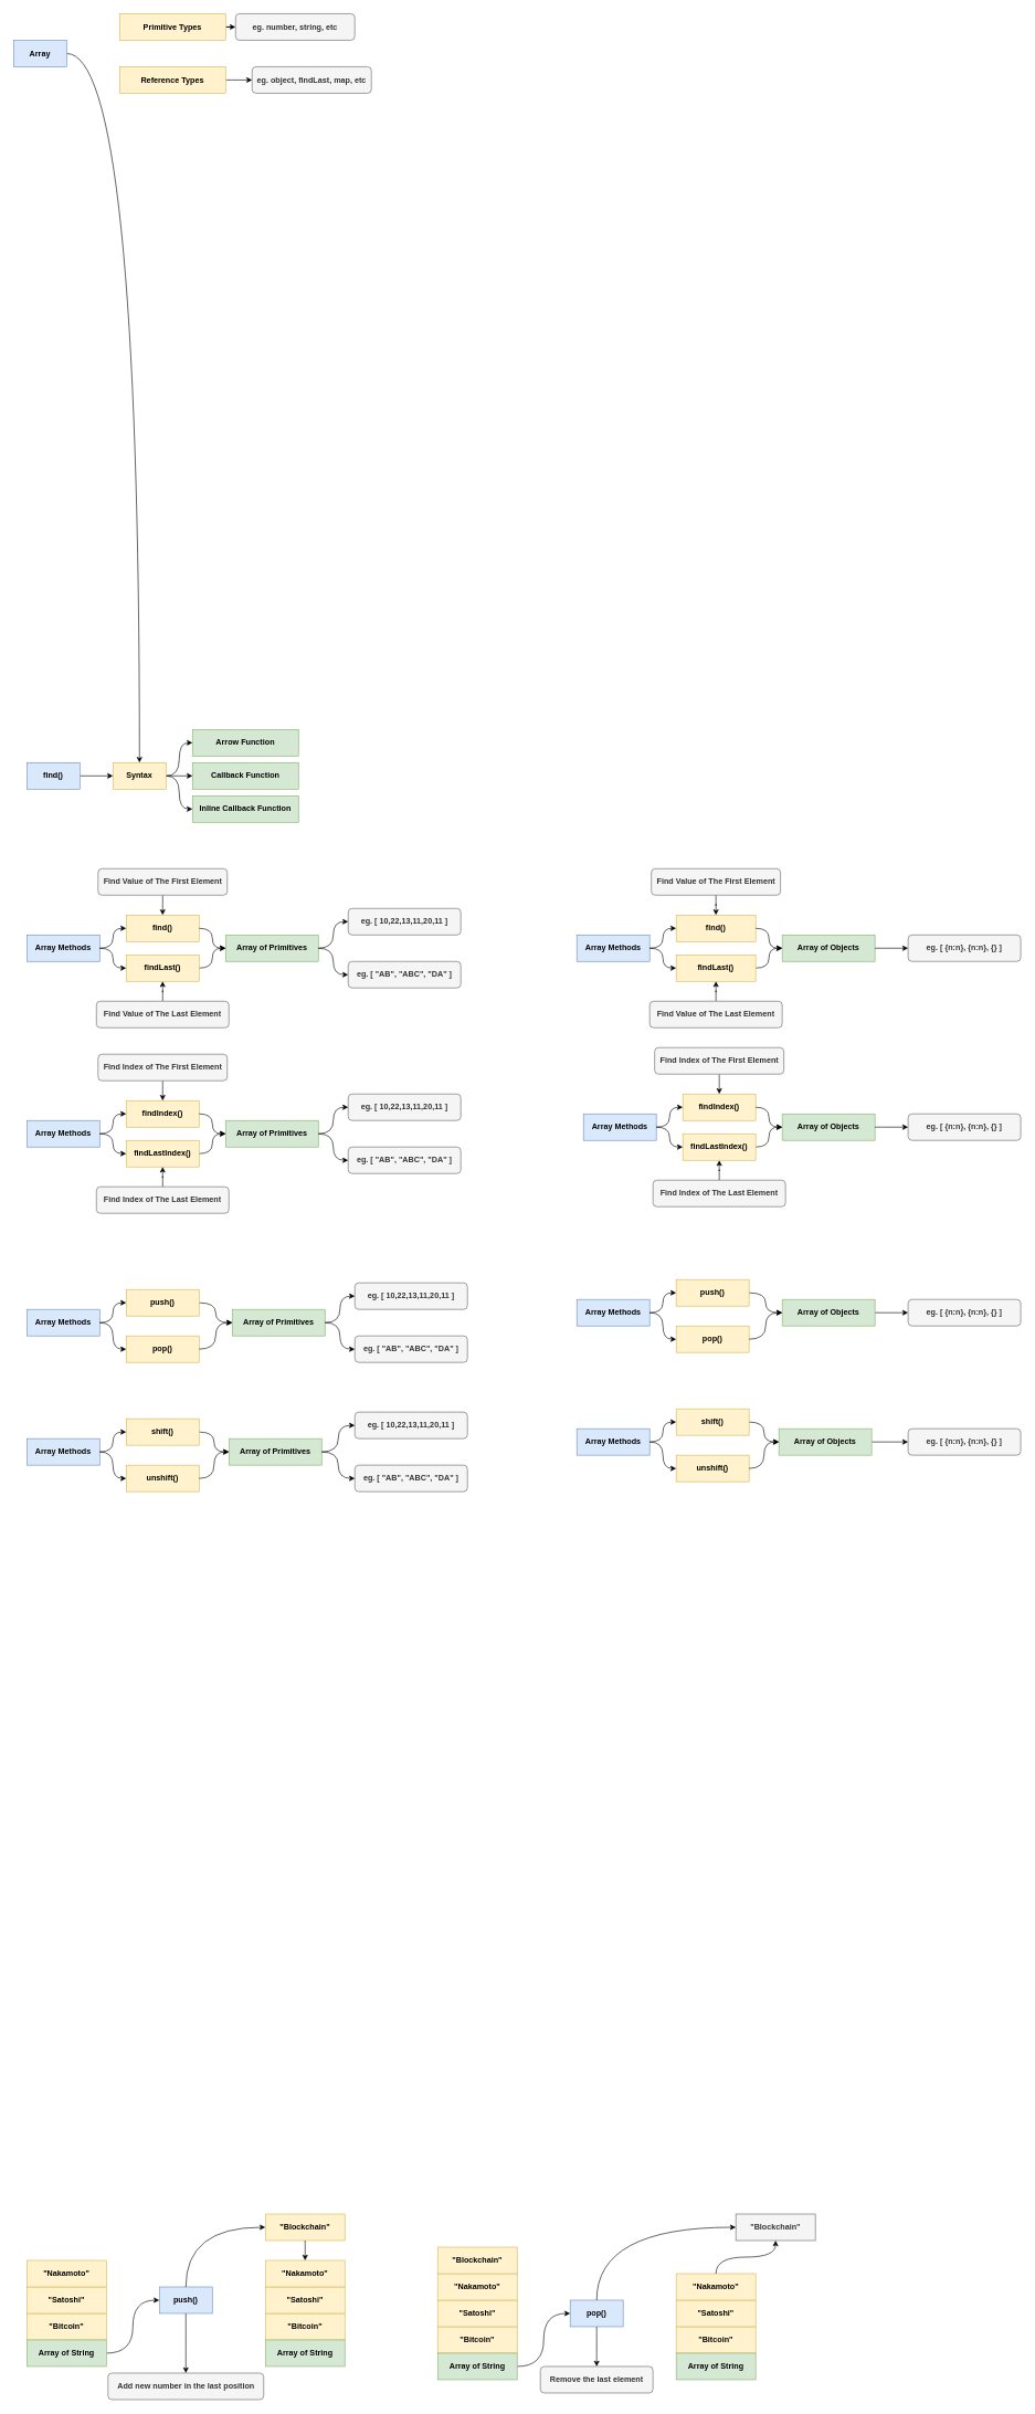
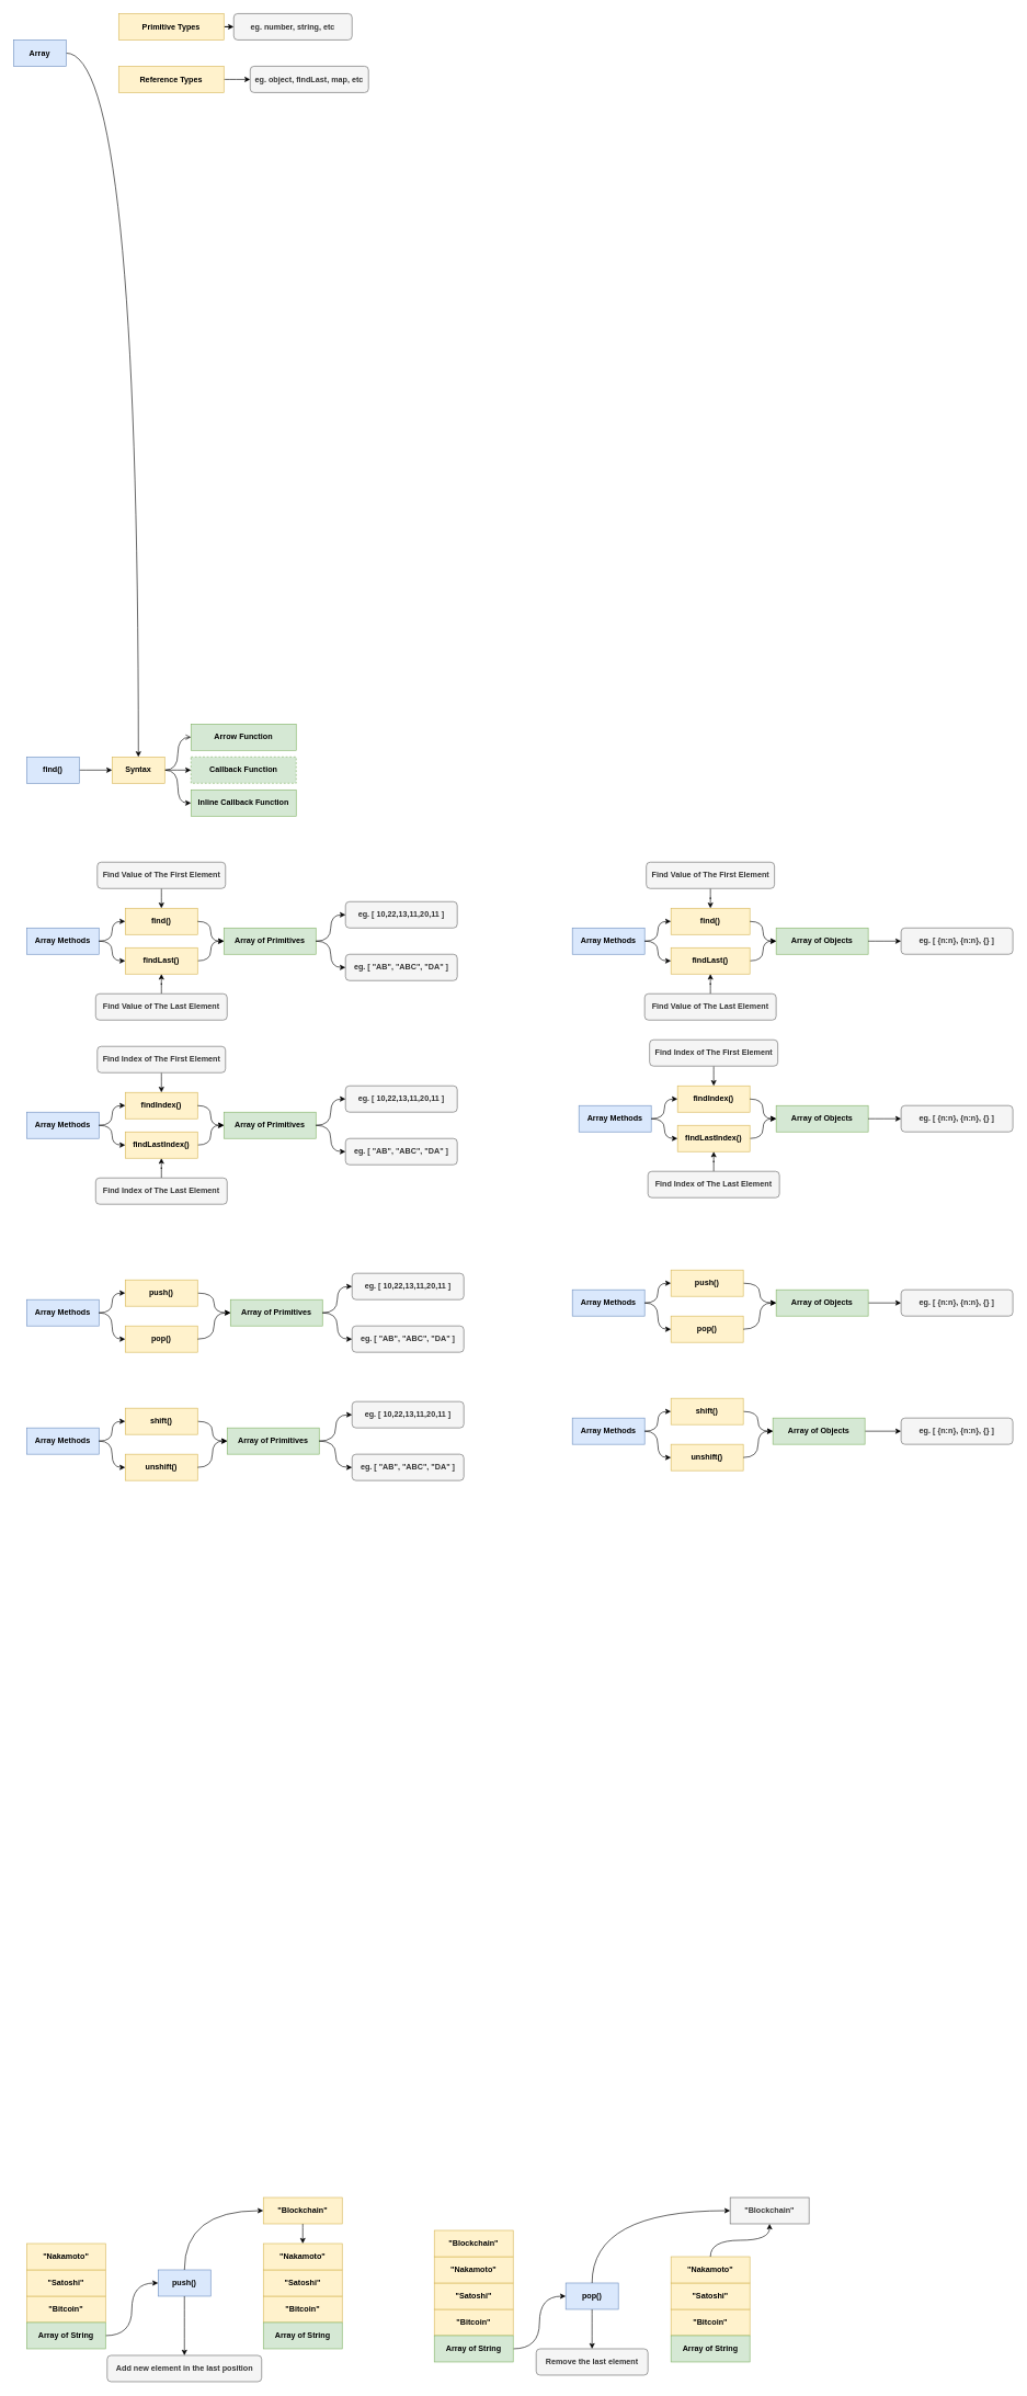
- <mxCell id="7" style="edgeStyle=orthogonalEdgeStyle;curved=1;orthogonalLoop=1;jettySize=auto;html=1;exitX=1;exitY=0.5;exitDx=0;exitDy=0;entryX=0;entryY=0.5;entryDx=0;entryDy=0;" parent="1" source="10" target="4" edge="1"><mxGeometry relative="1" as="geometry" /></mxCell>
+ <mxCell id="7" style="edgeStyle=orthogonalEdgeStyle;curved=1;orthogonalLoop=1;jettySize=auto;html=1;exitX=1;exitY=0.5;exitDx=0;exitDy=0;entryX=0;entryY=0.5;entryDx=0;entryDy=0;endArrow=open;" parent="1" source="10" target="4" edge="1"><mxGeometry relative="1" as="geometry" /></mxCell>
- <mxCell id="5" value="&lt;b&gt;Callback Function&lt;/b&gt;" style="rounded=0;whiteSpace=wrap;html=1;fillColor=#d5e8d4;strokeColor=#82b366;" parent="1" vertex="1"><mxGeometry x="290" y="1150" width="160" height="40" as="geometry" /></mxCell>
+ <mxCell id="5" value="&lt;b&gt;Callback Function&lt;/b&gt;" style="rounded=0;whiteSpace=wrap;html=1;fillColor=#d5e8d4;strokeColor=#82b366;dashed=1;" parent="1" vertex="1"><mxGeometry x="290" y="1150" width="160" height="40" as="geometry" /></mxCell>
- <mxCell id="42" value="&lt;b&gt;Add new number in the last position&lt;/b&gt;" style="rounded=1;whiteSpace=wrap;html=1;fillColor=#f5f5f5;strokeColor=#666666;fontColor=#333333;gradientColor=none;" parent="28" vertex="1"><mxGeometry x="122.5" y="240" width="235" height="40" as="geometry" /></mxCell>
+ <mxCell id="42" value="&lt;b&gt;Add new element in the last position&lt;/b&gt;" style="rounded=1;whiteSpace=wrap;html=1;fillColor=#f5f5f5;strokeColor=#666666;fontColor=#333333;gradientColor=none;" parent="28" vertex="1"><mxGeometry x="122.5" y="240" width="235" height="40" as="geometry" /></mxCell>
